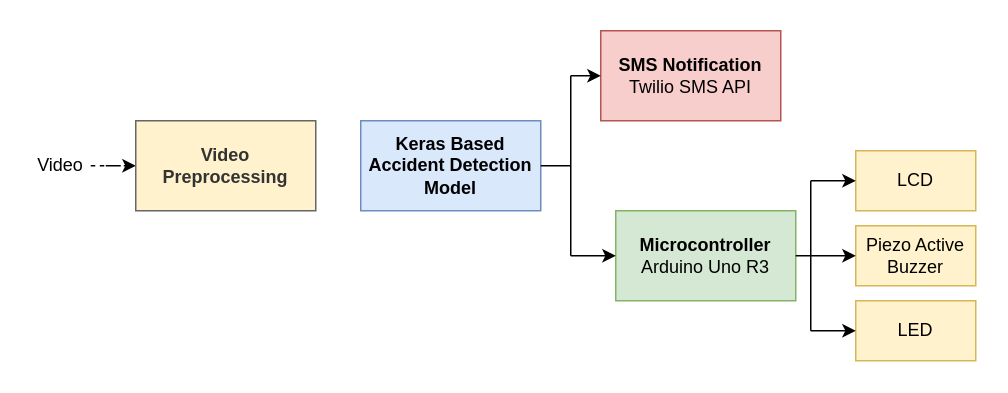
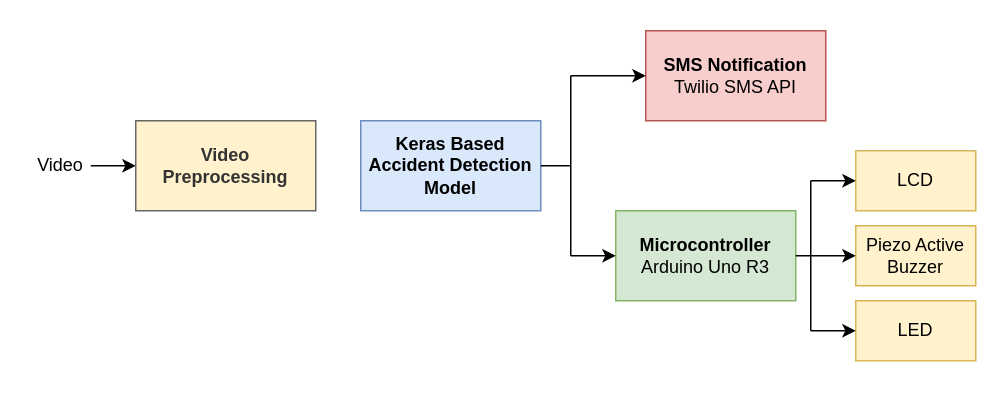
- <mxCell id="7" value="&lt;b&gt;SMS Notification&lt;/b&gt;&lt;br&gt;Twilio SMS API" style="rounded=0;whiteSpace=wrap;html=1;fillColor=#f8cecc;strokeColor=#b85450;" parent="1" vertex="1"><mxGeometry x="400" y="20" width="120" height="60" as="geometry" /></mxCell>
+ <mxCell id="7" value="&lt;b&gt;SMS Notification&lt;/b&gt;&lt;br&gt;Twilio SMS API" style="rounded=0;whiteSpace=wrap;html=1;fillColor=#f8cecc;strokeColor=#b85450;" parent="1" vertex="1"><mxGeometry x="430" y="20" width="120" height="60" as="geometry" /></mxCell>
- <mxCell id="2" value="" style="edgeStyle=orthogonalEdgeStyle;rounded=0;orthogonalLoop=1;jettySize=auto;html=1;dashed=1;" parent="1" source="3" target="4" edge="1"><mxGeometry relative="1" as="geometry" /></mxCell>
+ <mxCell id="2" value="" style="edgeStyle=orthogonalEdgeStyle;rounded=0;orthogonalLoop=1;jettySize=auto;html=1;" parent="1" source="3" target="4" edge="1"><mxGeometry relative="1" as="geometry" /></mxCell>
